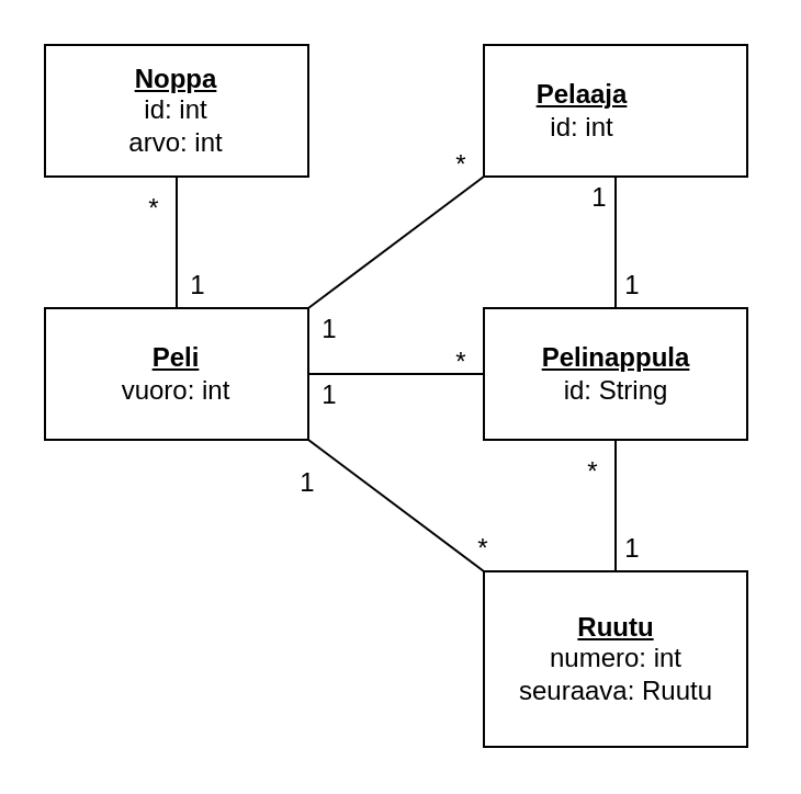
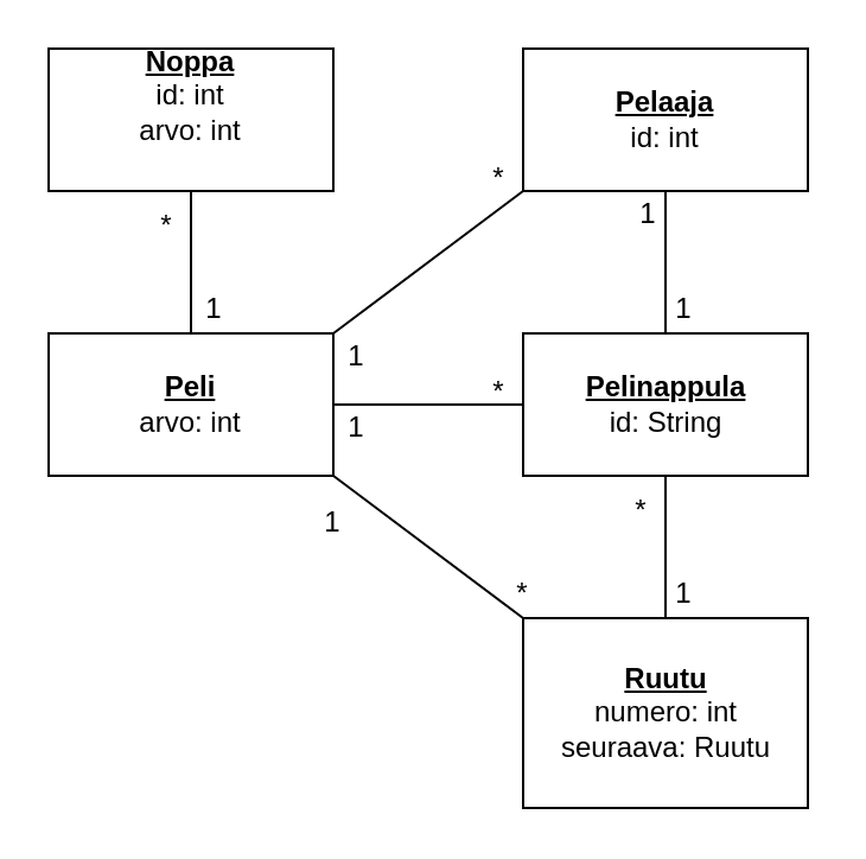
- <mxCell id="11" value="&lt;div&gt;&lt;u&gt;&lt;b&gt;Noppa&lt;/b&gt;&lt;/u&gt;&lt;/div&gt;&lt;div&gt;id: int&lt;/div&gt;&lt;div&gt;arvo: int&lt;br&gt;&lt;/div&gt;" style="text;html=1;strokeColor=none;fillColor=none;align=center;verticalAlign=middle;whiteSpace=wrap;rounded=0;" vertex="1" parent="1"><mxGeometry x="30" y="40" width="100" height="20" as="geometry" /></mxCell>
+ <mxCell id="11" value="&lt;div&gt;&lt;u&gt;&lt;b&gt;Noppa&lt;/b&gt;&lt;/u&gt;&lt;/div&gt;&lt;div&gt;id: int&lt;/div&gt;&lt;div&gt;arvo: int&lt;br&gt;&lt;/div&gt;" style="text;html=1;strokeColor=none;fillColor=none;align=center;verticalAlign=middle;whiteSpace=wrap;rounded=0;" vertex="1" parent="1"><mxGeometry x="30" y="30" width="100" height="20" as="geometry" /></mxCell>
- <mxCell id="5" value="&lt;div&gt;&lt;u&gt;&lt;b&gt;Pelaaja&lt;br&gt;&lt;/b&gt;&lt;/u&gt;&lt;/div&gt;&lt;div&gt;id: int&lt;br&gt;&lt;/div&gt;" style="text;html=1;strokeColor=none;fillColor=none;align=center;verticalAlign=middle;whiteSpace=wrap;rounded=0;" vertex="1" parent="1"><mxGeometry x="245" y="40" width="40" height="20" as="geometry" /></mxCell>
+ <mxCell id="5" value="&lt;div&gt;&lt;u&gt;&lt;b&gt;Pelaaja&lt;br&gt;&lt;/b&gt;&lt;/u&gt;&lt;/div&gt;&lt;div&gt;id: int&lt;br&gt;&lt;/div&gt;" style="text;html=1;strokeColor=none;fillColor=none;align=center;verticalAlign=middle;whiteSpace=wrap;rounded=0;" vertex="1" parent="1"><mxGeometry x="260" y="40" width="40" height="20" as="geometry" /></mxCell>
- <mxCell id="3" value="&lt;div&gt;&lt;u&gt;&lt;b&gt;Peli&lt;/b&gt;&lt;/u&gt;&lt;/div&gt;&lt;div&gt;vuoro: int&lt;/div&gt;" style="text;html=1;strokeColor=none;fillColor=none;align=center;verticalAlign=middle;whiteSpace=wrap;rounded=0;" vertex="1" parent="1"><mxGeometry x="30" y="160" width="100" height="20" as="geometry" /></mxCell>
+ <mxCell id="3" value="&lt;div&gt;&lt;u&gt;&lt;b&gt;Peli&lt;/b&gt;&lt;/u&gt;&lt;/div&gt;&lt;div&gt;arvo: int&lt;/div&gt;" style="text;html=1;strokeColor=none;fillColor=none;align=center;verticalAlign=middle;whiteSpace=wrap;rounded=0;" vertex="1" parent="1"><mxGeometry x="30" y="160" width="100" height="20" as="geometry" /></mxCell>
